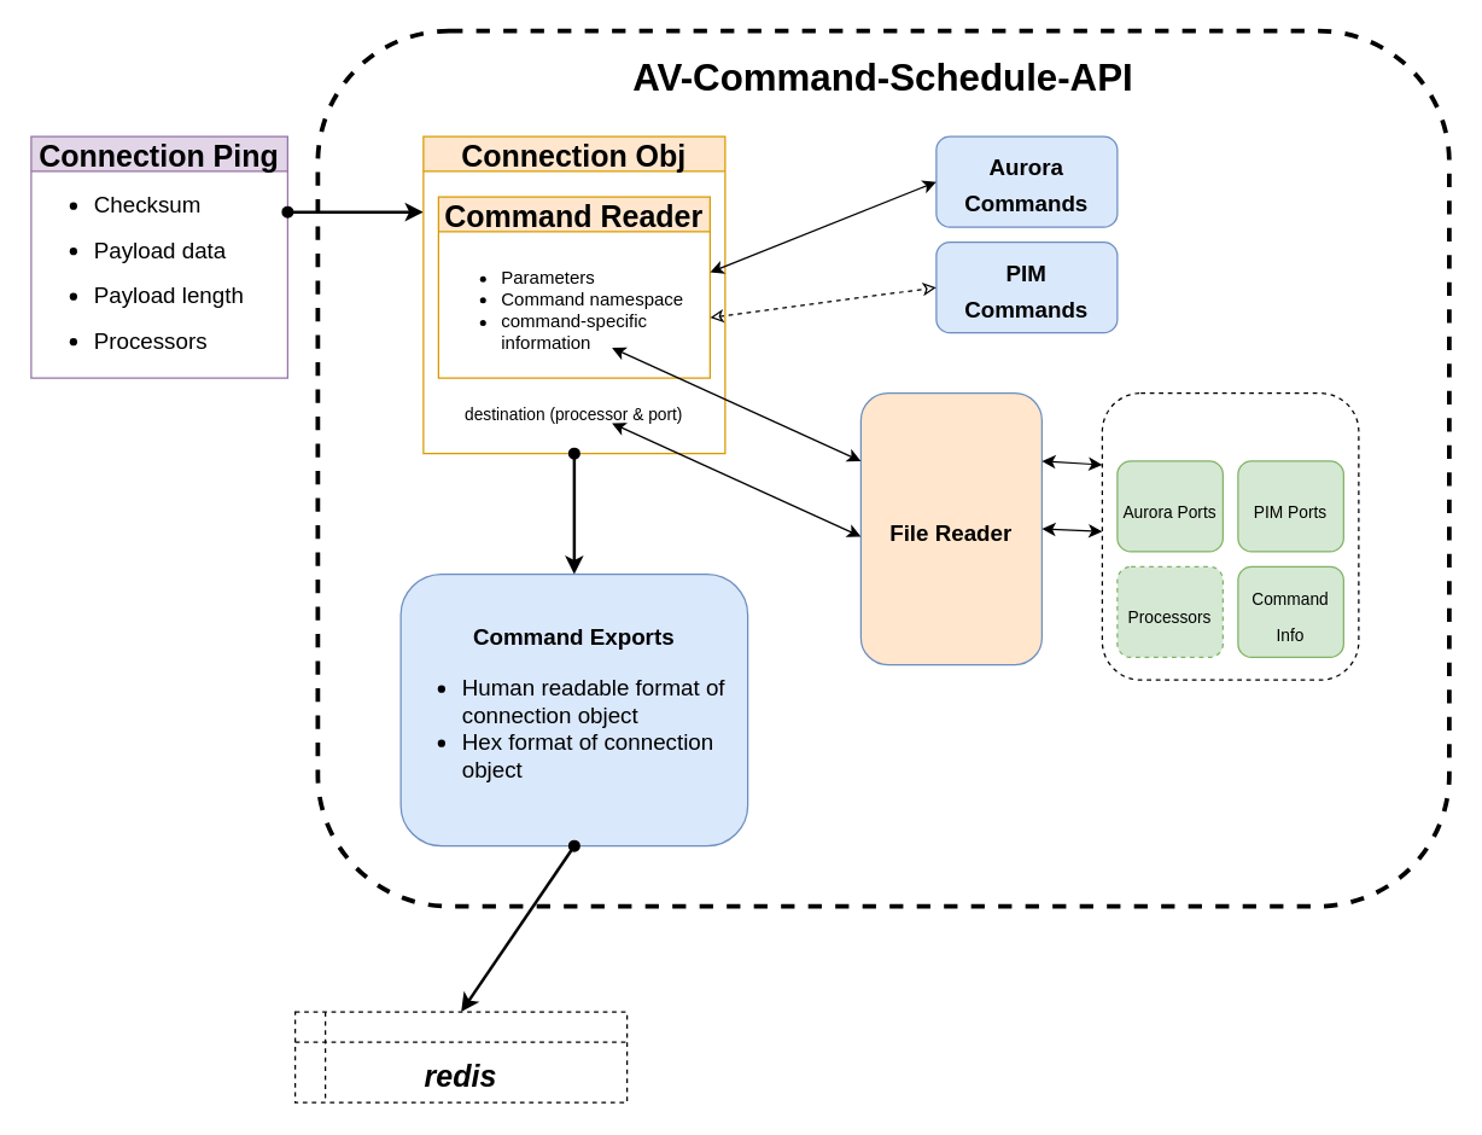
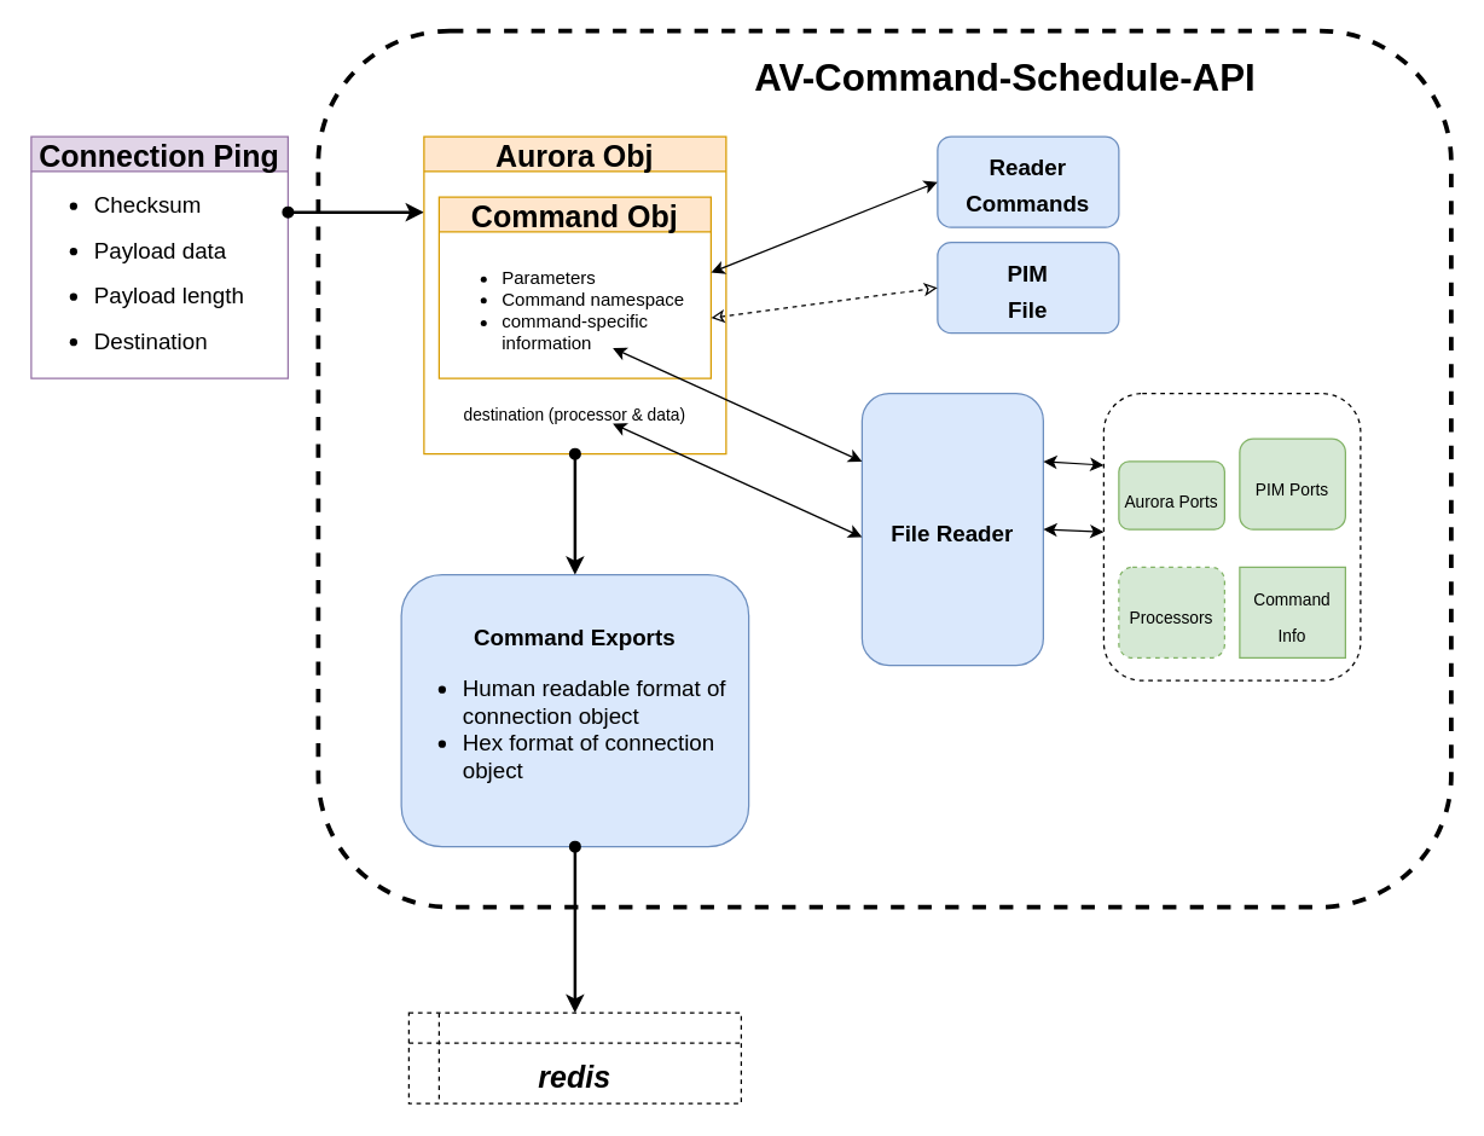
- <mxCell id="5" value="&lt;font style=&quot;font-size: 25px&quot;&gt;&lt;b&gt;AV-Command-Schedule-API&lt;/b&gt;&lt;/font&gt;" style="text;html=1;strokeColor=none;fillColor=none;align=center;verticalAlign=middle;whiteSpace=wrap;rounded=0;dashed=1;fontSize=20;" vertex="1" parent="1"><mxGeometry x="320" y="40" width="530" height="20" as="geometry" /></mxCell>
+ <mxCell id="5" value="&lt;font style=&quot;font-size: 25px&quot;&gt;&lt;b&gt;AV-Command-Schedule-API&lt;/b&gt;&lt;/font&gt;" style="text;html=1;strokeColor=none;fillColor=none;align=center;verticalAlign=middle;whiteSpace=wrap;rounded=0;dashed=1;fontSize=20;" vertex="1" parent="1"><mxGeometry x="400" y="40" width="530" height="20" as="geometry" /></mxCell>
- <mxCell id="7" value="Connection Obj" style="swimlane;fontSize=20;strokeWidth=1;fillColor=#ffe6cc;strokeColor=#d79b00;" vertex="1" parent="1"><mxGeometry x="280" y="90" width="200" height="210" as="geometry" /></mxCell>
+ <mxCell id="7" value="Aurora Obj" style="swimlane;fontSize=20;strokeWidth=1;fillColor=#ffe6cc;strokeColor=#d79b00;" vertex="1" parent="1"><mxGeometry x="280" y="90" width="200" height="210" as="geometry" /></mxCell>
- <mxCell id="10" value="&lt;font style=&quot;font-size: 15px&quot;&gt;&lt;b&gt;Aurora &lt;br&gt;Commands&lt;/b&gt;&lt;/font&gt;" style="text;html=1;strokeColor=none;fillColor=none;align=center;verticalAlign=middle;whiteSpace=wrap;rounded=0;fontSize=20;" vertex="1" parent="1"><mxGeometry x="600" y="110" width="160" height="20" as="geometry" /></mxCell>
+ <mxCell id="10" value="&lt;font style=&quot;font-size: 15px&quot;&gt;&lt;b&gt;Reader &lt;br&gt;Commands&lt;/b&gt;&lt;/font&gt;" style="text;html=1;strokeColor=none;fillColor=none;align=center;verticalAlign=middle;whiteSpace=wrap;rounded=0;fontSize=20;" vertex="1" parent="1"><mxGeometry x="600" y="110" width="160" height="20" as="geometry" /></mxCell>
- <mxCell id="13" value="Command Reader" style="swimlane;fontSize=20;strokeWidth=1;fillColor=#ffe6cc;strokeColor=#d79b00;" vertex="1" parent="1"><mxGeometry x="290" y="130" width="180" height="120" as="geometry" /></mxCell>
+ <mxCell id="13" value="Command Obj" style="swimlane;fontSize=20;strokeWidth=1;fillColor=#ffe6cc;strokeColor=#d79b00;" vertex="1" parent="1"><mxGeometry x="290" y="130" width="180" height="120" as="geometry" /></mxCell>
- <mxCell id="3" value="&lt;ul style=&quot;line-height: 200% ; font-size: 15px&quot;&gt;&lt;li&gt;Checksum&lt;/li&gt;&lt;li&gt;Payload data&lt;/li&gt;&lt;li&gt;Payload length&lt;/li&gt;&lt;li&gt;Processors&lt;/li&gt;&lt;/ul&gt;" style="text;html=1;align=left;verticalAlign=middle;resizable=0;points=[];autosize=1;" vertex="1" parent="2"><mxGeometry y="10" width="150" height="160" as="geometry" /></mxCell>
+ <mxCell id="3" value="&lt;ul style=&quot;line-height: 200% ; font-size: 15px&quot;&gt;&lt;li&gt;Checksum&lt;/li&gt;&lt;li&gt;Payload data&lt;/li&gt;&lt;li&gt;Payload length&lt;/li&gt;&lt;li&gt;Destination&lt;/li&gt;&lt;/ul&gt;" style="text;html=1;align=left;verticalAlign=middle;resizable=0;points=[];autosize=1;" vertex="1" parent="2"><mxGeometry y="10" width="150" height="160" as="geometry" /></mxCell>
- <mxCell id="12" value="&lt;font style=&quot;font-size: 15px&quot;&gt;&lt;b&gt;PIM&lt;br&gt;Commands&lt;/b&gt;&lt;/font&gt;" style="text;html=1;strokeColor=none;fillColor=none;align=center;verticalAlign=middle;whiteSpace=wrap;rounded=0;fontSize=20;" vertex="1" parent="1"><mxGeometry x="600" y="180" width="160" height="20" as="geometry" /></mxCell>
+ <mxCell id="12" value="&lt;font style=&quot;font-size: 15px&quot;&gt;&lt;b&gt;PIM&lt;br&gt;File&lt;/b&gt;&lt;/font&gt;" style="text;html=1;strokeColor=none;fillColor=none;align=center;verticalAlign=middle;whiteSpace=wrap;rounded=0;fontSize=20;" vertex="1" parent="1"><mxGeometry x="600" y="180" width="160" height="20" as="geometry" /></mxCell>
- <mxCell id="14" value="&lt;font style=&quot;font-size: 11px&quot;&gt;destination (processor &amp;amp; port)&lt;/font&gt;" style="text;html=1;strokeColor=none;fillColor=none;align=center;verticalAlign=middle;whiteSpace=wrap;rounded=0;fontSize=20;" vertex="1" parent="1"><mxGeometry x="225" y="260" width="310" height="20" as="geometry" /></mxCell>
+ <mxCell id="14" value="&lt;font style=&quot;font-size: 11px&quot;&gt;destination (processor &amp;amp; data)&lt;/font&gt;" style="text;html=1;strokeColor=none;fillColor=none;align=center;verticalAlign=middle;whiteSpace=wrap;rounded=0;fontSize=20;" vertex="1" parent="1"><mxGeometry x="225" y="260" width="310" height="20" as="geometry" /></mxCell>
- <mxCell id="19" value="&lt;font style=&quot;font-size: 11px&quot;&gt;Aurora Ports&lt;/font&gt;" style="rounded=1;whiteSpace=wrap;html=1;fontSize=20;strokeWidth=1;fillColor=#d5e8d4;strokeColor=#82b366;" vertex="1" parent="1"><mxGeometry x="740" y="305" width="70" height="60" as="geometry" /></mxCell>
+ <mxCell id="19" value="&lt;font style=&quot;font-size: 11px&quot;&gt;Aurora Ports&lt;/font&gt;" style="rounded=1;whiteSpace=wrap;html=1;fontSize=20;strokeWidth=1;fillColor=#d5e8d4;strokeColor=#82b366;" vertex="1" parent="1"><mxGeometry x="740" y="305" width="70" height="45" as="geometry" /></mxCell>
- <mxCell id="20" value="&lt;font style=&quot;font-size: 11px&quot;&gt;PIM Ports&lt;/font&gt;" style="rounded=1;whiteSpace=wrap;html=1;fontSize=20;strokeWidth=1;fillColor=#d5e8d4;strokeColor=#82b366;" vertex="1" parent="1"><mxGeometry x="820" y="305" width="70" height="60" as="geometry" /></mxCell>
+ <mxCell id="20" value="&lt;font style=&quot;font-size: 11px&quot;&gt;PIM Ports&lt;/font&gt;" style="rounded=1;whiteSpace=wrap;html=1;fontSize=20;strokeWidth=1;fillColor=#d5e8d4;strokeColor=#82b366;" vertex="1" parent="1"><mxGeometry x="820" y="290" width="70" height="60" as="geometry" /></mxCell>
- <mxCell id="17" value="&lt;font style=&quot;font-size: 15px&quot;&gt;&lt;b&gt;File Reader&lt;/b&gt;&lt;/font&gt;" style="rounded=1;whiteSpace=wrap;html=1;fontSize=20;strokeWidth=1;fillColor=#ffe6cc;strokeColor=#6c8ebf;" vertex="1" parent="1"><mxGeometry x="570" y="260" width="120" height="180" as="geometry" /></mxCell>
+ <mxCell id="17" value="&lt;font style=&quot;font-size: 15px&quot;&gt;&lt;b&gt;File Reader&lt;/b&gt;&lt;/font&gt;" style="rounded=1;whiteSpace=wrap;html=1;fontSize=20;strokeWidth=1;fillColor=#dae8fc;strokeColor=#6c8ebf;" vertex="1" parent="1"><mxGeometry x="570" y="260" width="120" height="180" as="geometry" /></mxCell>
- <mxCell id="22" value="&lt;font style=&quot;font-size: 11px&quot;&gt;Command Info&lt;/font&gt;" style="rounded=1;whiteSpace=wrap;html=1;fontSize=20;strokeWidth=1;fillColor=#d5e8d4;strokeColor=#82b366;" vertex="1" parent="1"><mxGeometry x="820" y="375" width="70" height="60" as="geometry" /></mxCell>
+ <mxCell id="22" value="&lt;font style=&quot;font-size: 11px&quot;&gt;Command Info&lt;/font&gt;" style="whiteSpace=wrap;html=1;fontSize=20;strokeWidth=1;fillColor=#d5e8d4;strokeColor=#82b366;rounded=0;" vertex="1" parent="1"><mxGeometry x="820" y="375" width="70" height="60" as="geometry" /></mxCell>
- <mxCell id="29" value="&lt;b&gt;&lt;i&gt;&lt;br&gt;redis&lt;/i&gt;&lt;/b&gt;" style="shape=internalStorage;whiteSpace=wrap;html=1;backgroundOutline=1;dashed=1;fontSize=20;strokeWidth=1;fillColor=none;" vertex="1" parent="1"><mxGeometry x="195" y="670" width="220" height="60" as="geometry" /></mxCell>
+ <mxCell id="29" value="&lt;b&gt;&lt;i&gt;&lt;br&gt;redis&lt;/i&gt;&lt;/b&gt;" style="shape=internalStorage;whiteSpace=wrap;html=1;backgroundOutline=1;dashed=1;fontSize=20;strokeWidth=1;fillColor=none;" vertex="1" parent="1"><mxGeometry x="270" y="670" width="220" height="60" as="geometry" /></mxCell>
